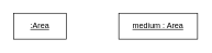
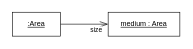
+ <mxCell id="2" style="edgeStyle=orthogonalEdgeStyle;rounded=0;orthogonalLoop=1;jettySize=auto;html=1;exitX=1;exitY=0.5;exitDx=0;exitDy=0;entryX=0;entryY=0.5;entryDx=0;entryDy=0;endArrow=openThin;endFill=0;endSize=12;" edge="1" parent="1" source="4" target="5"><mxGeometry relative="1" as="geometry" /></mxCell>
+ <mxCell id="3" value="size" style="edgeLabel;html=1;align=center;verticalAlign=middle;resizable=0;points=[];" vertex="1" connectable="0" parent="2"><mxGeometry x="0.475" y="-1" relative="1" as="geometry"><mxPoint y="8" as="offset" /></mxGeometry></mxCell>
